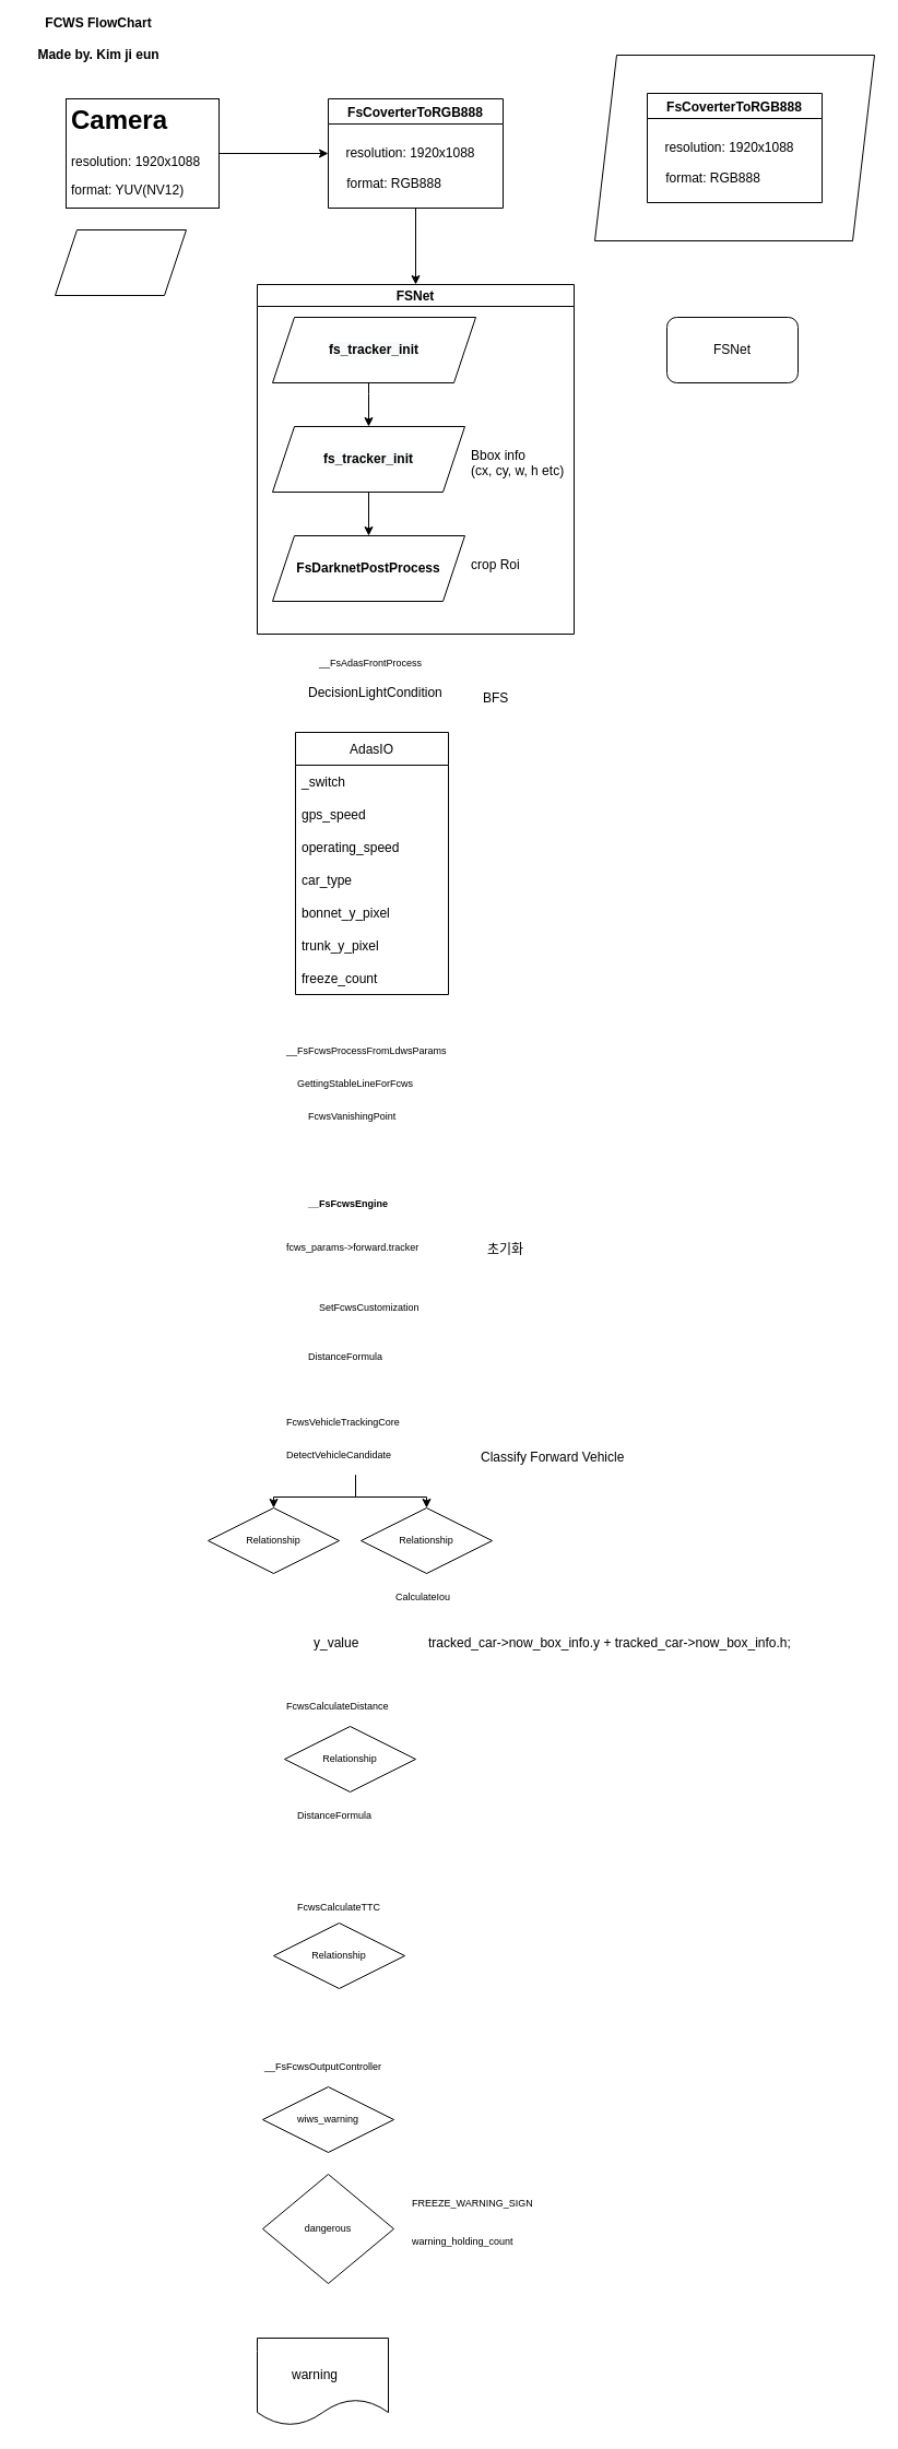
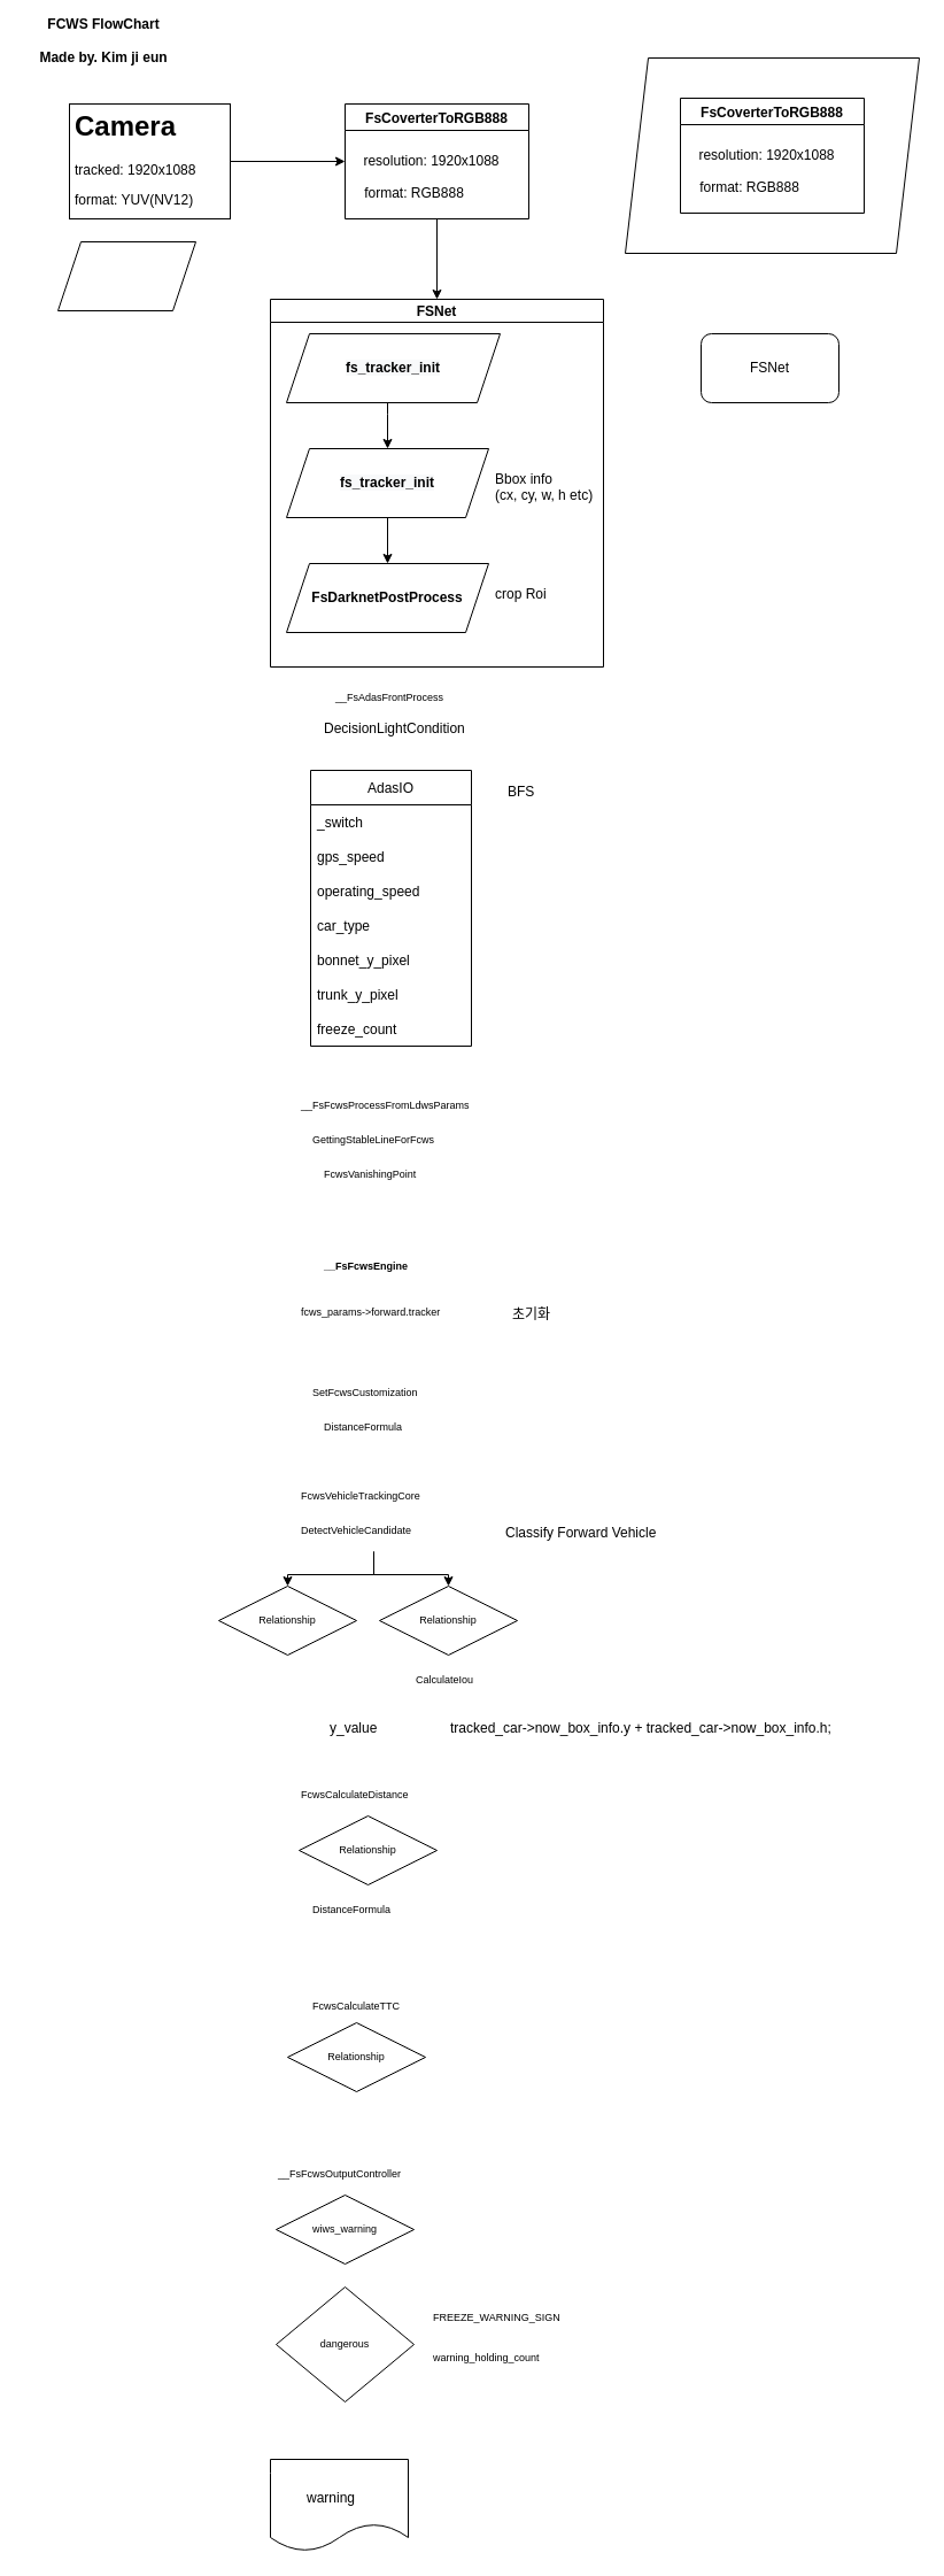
- <mxCell id="3" value="&lt;h1&gt;Camera&lt;/h1&gt;&lt;p&gt;resolution: 1920x1088&lt;/p&gt;&lt;p&gt;format: YUV(NV12)&lt;/p&gt;" style="text;html=1;spacing=5;spacingTop=-20;whiteSpace=wrap;overflow=hidden;rounded=0;strokeColor=default;" parent="1" vertex="1"><mxGeometry x="60" y="90" width="140" height="100" as="geometry" /></mxCell>
+ <mxCell id="3" value="&lt;h1&gt;Camera&lt;/h1&gt;&lt;p&gt;tracked: 1920x1088&lt;/p&gt;&lt;p&gt;format: YUV(NV12)&lt;/p&gt;" style="text;html=1;spacing=5;spacingTop=-20;whiteSpace=wrap;overflow=hidden;rounded=0;strokeColor=default;" parent="1" vertex="1"><mxGeometry x="60" y="90" width="140" height="100" as="geometry" /></mxCell>
- <mxCell id="51" value="BFS" style="text;whiteSpace=wrap;html=1;" vertex="1" parent="1"><mxGeometry x="440" y="624.5" width="50" height="30" as="geometry" /></mxCell>
+ <mxCell id="51" value="BFS" style="text;whiteSpace=wrap;html=1;" vertex="1" parent="1"><mxGeometry x="440" y="674.5" width="50" height="30" as="geometry" /></mxCell>
- <mxCell id="32" value="SetFcwsCustomization" style="text;whiteSpace=wrap;html=1;fontSize=9;fontColor=#000000;" parent="1" vertex="1"><mxGeometry x="290" y="1185" width="130" height="30" as="geometry" /></mxCell>
+ <mxCell id="32" value="SetFcwsCustomization" style="text;whiteSpace=wrap;html=1;fontSize=9;fontColor=#000000;" parent="1" vertex="1"><mxGeometry x="270" y="1200" width="130" height="30" as="geometry" /></mxCell>
